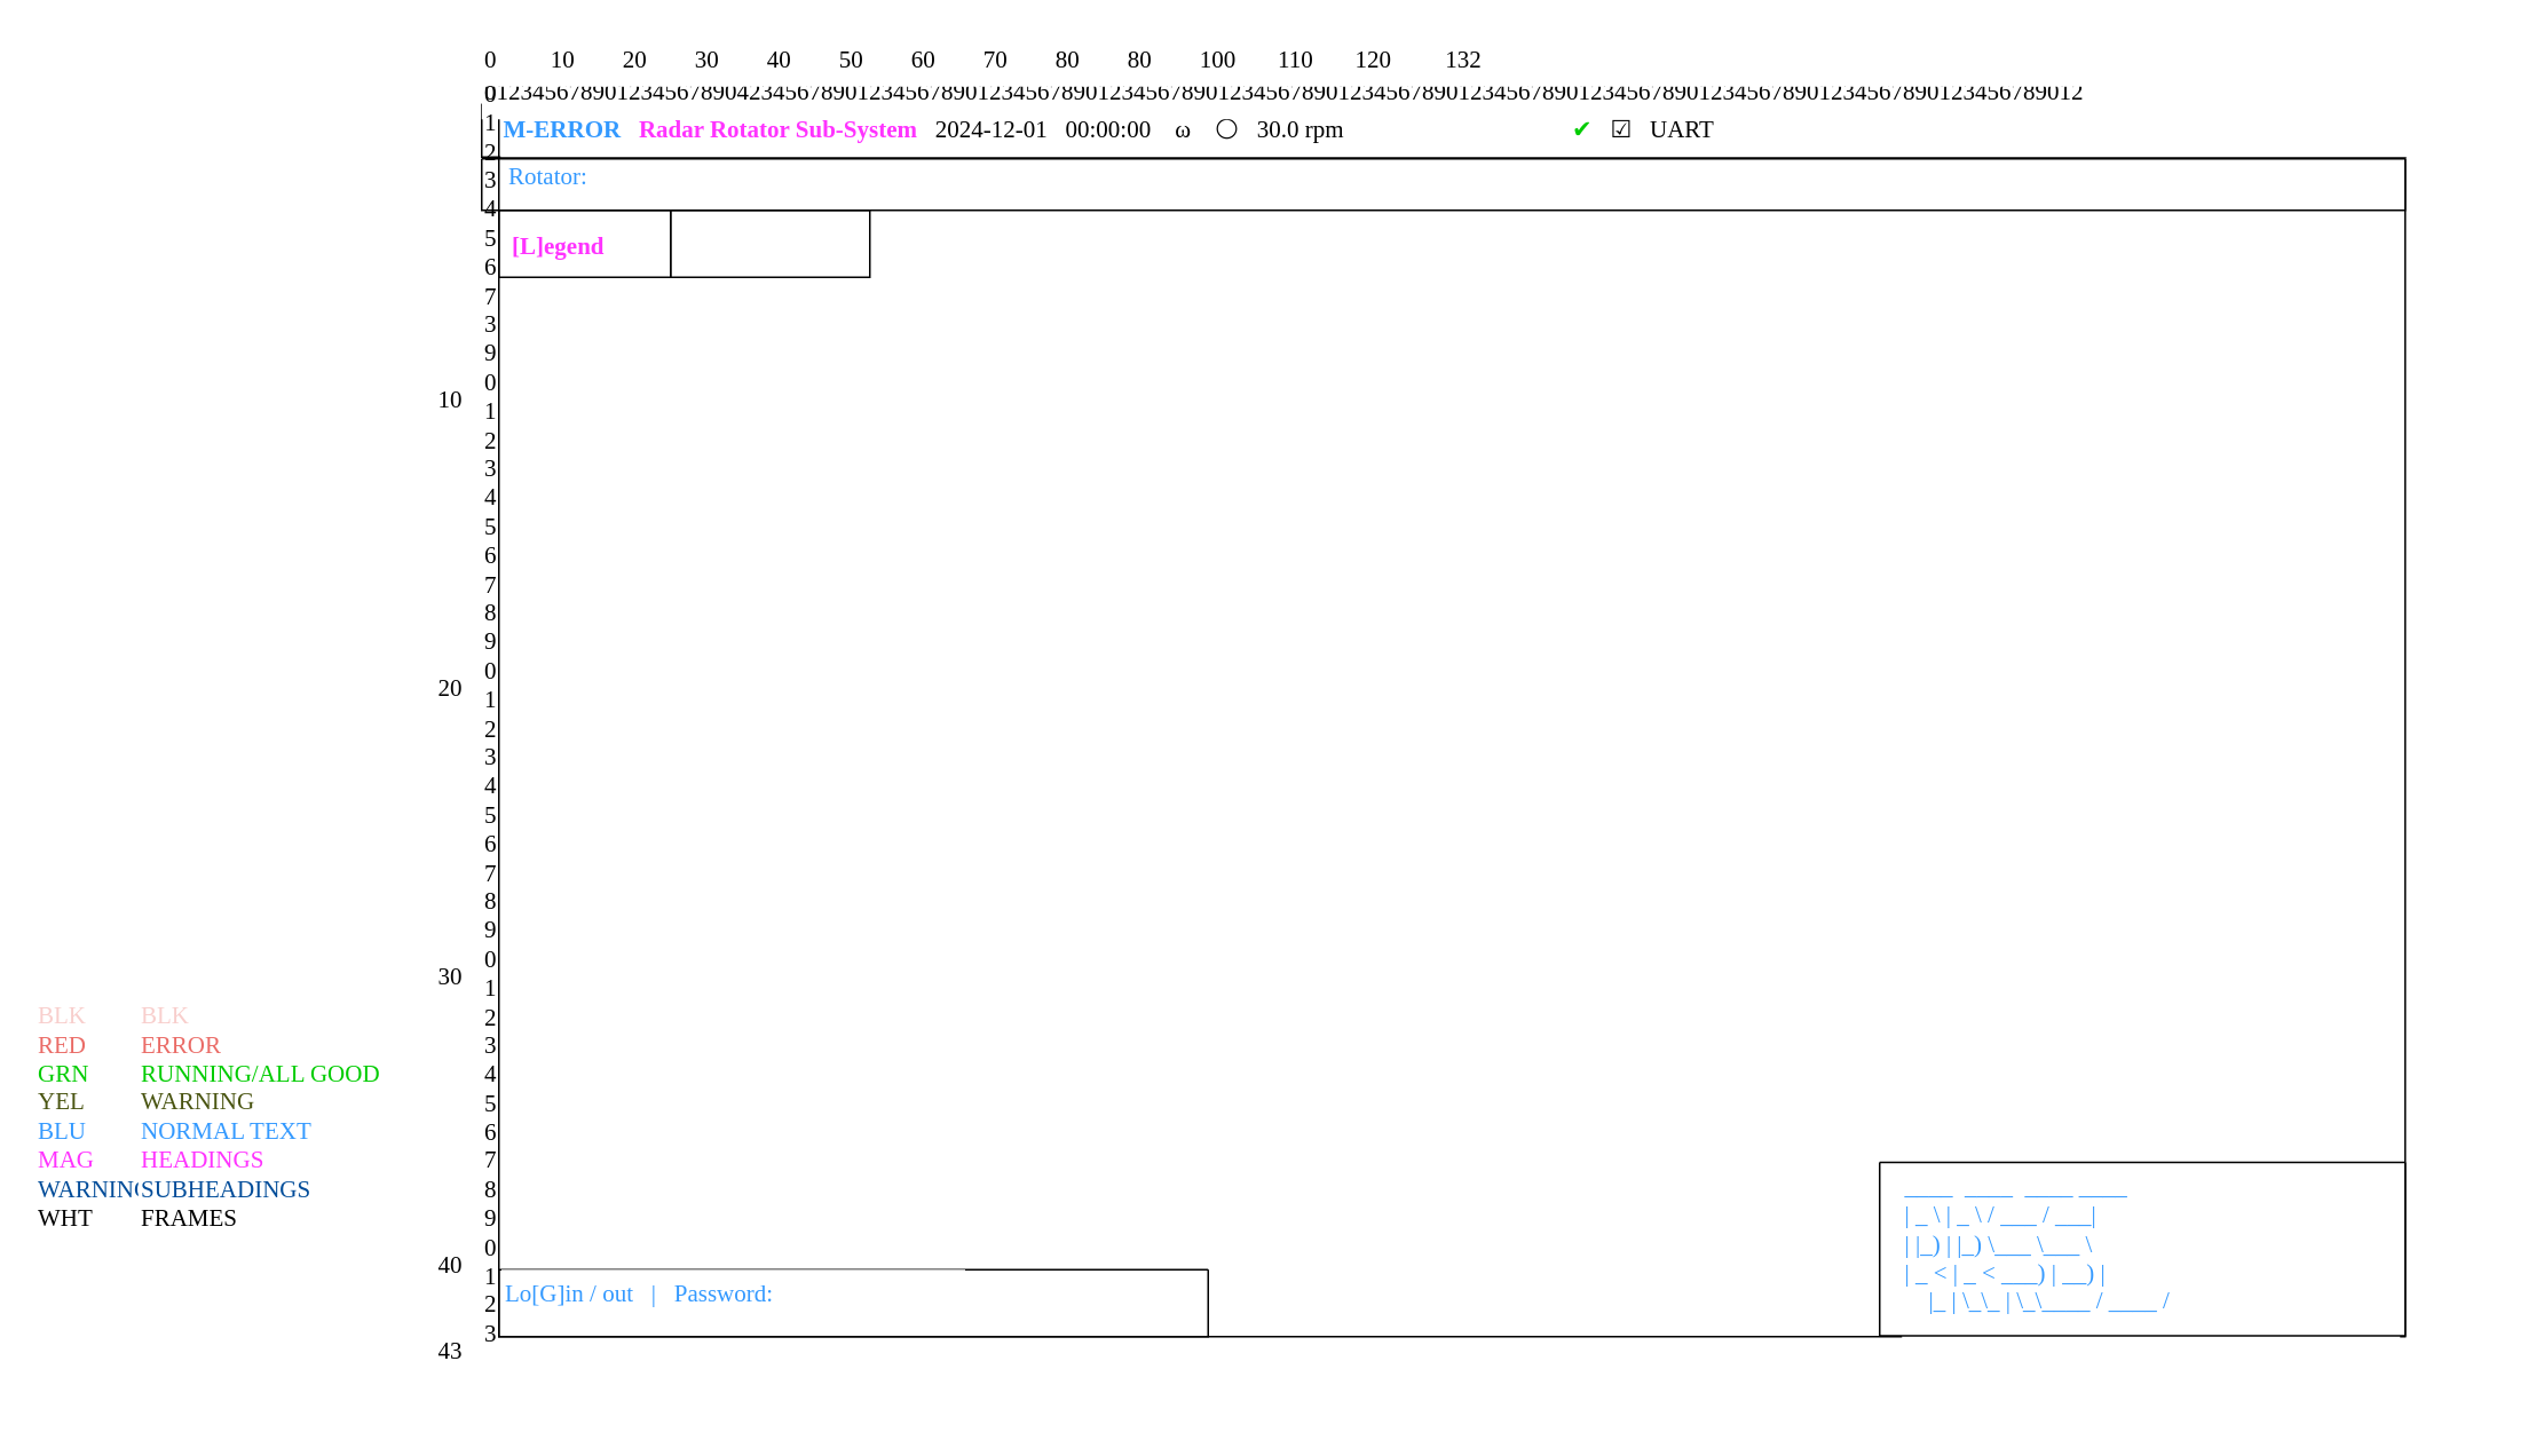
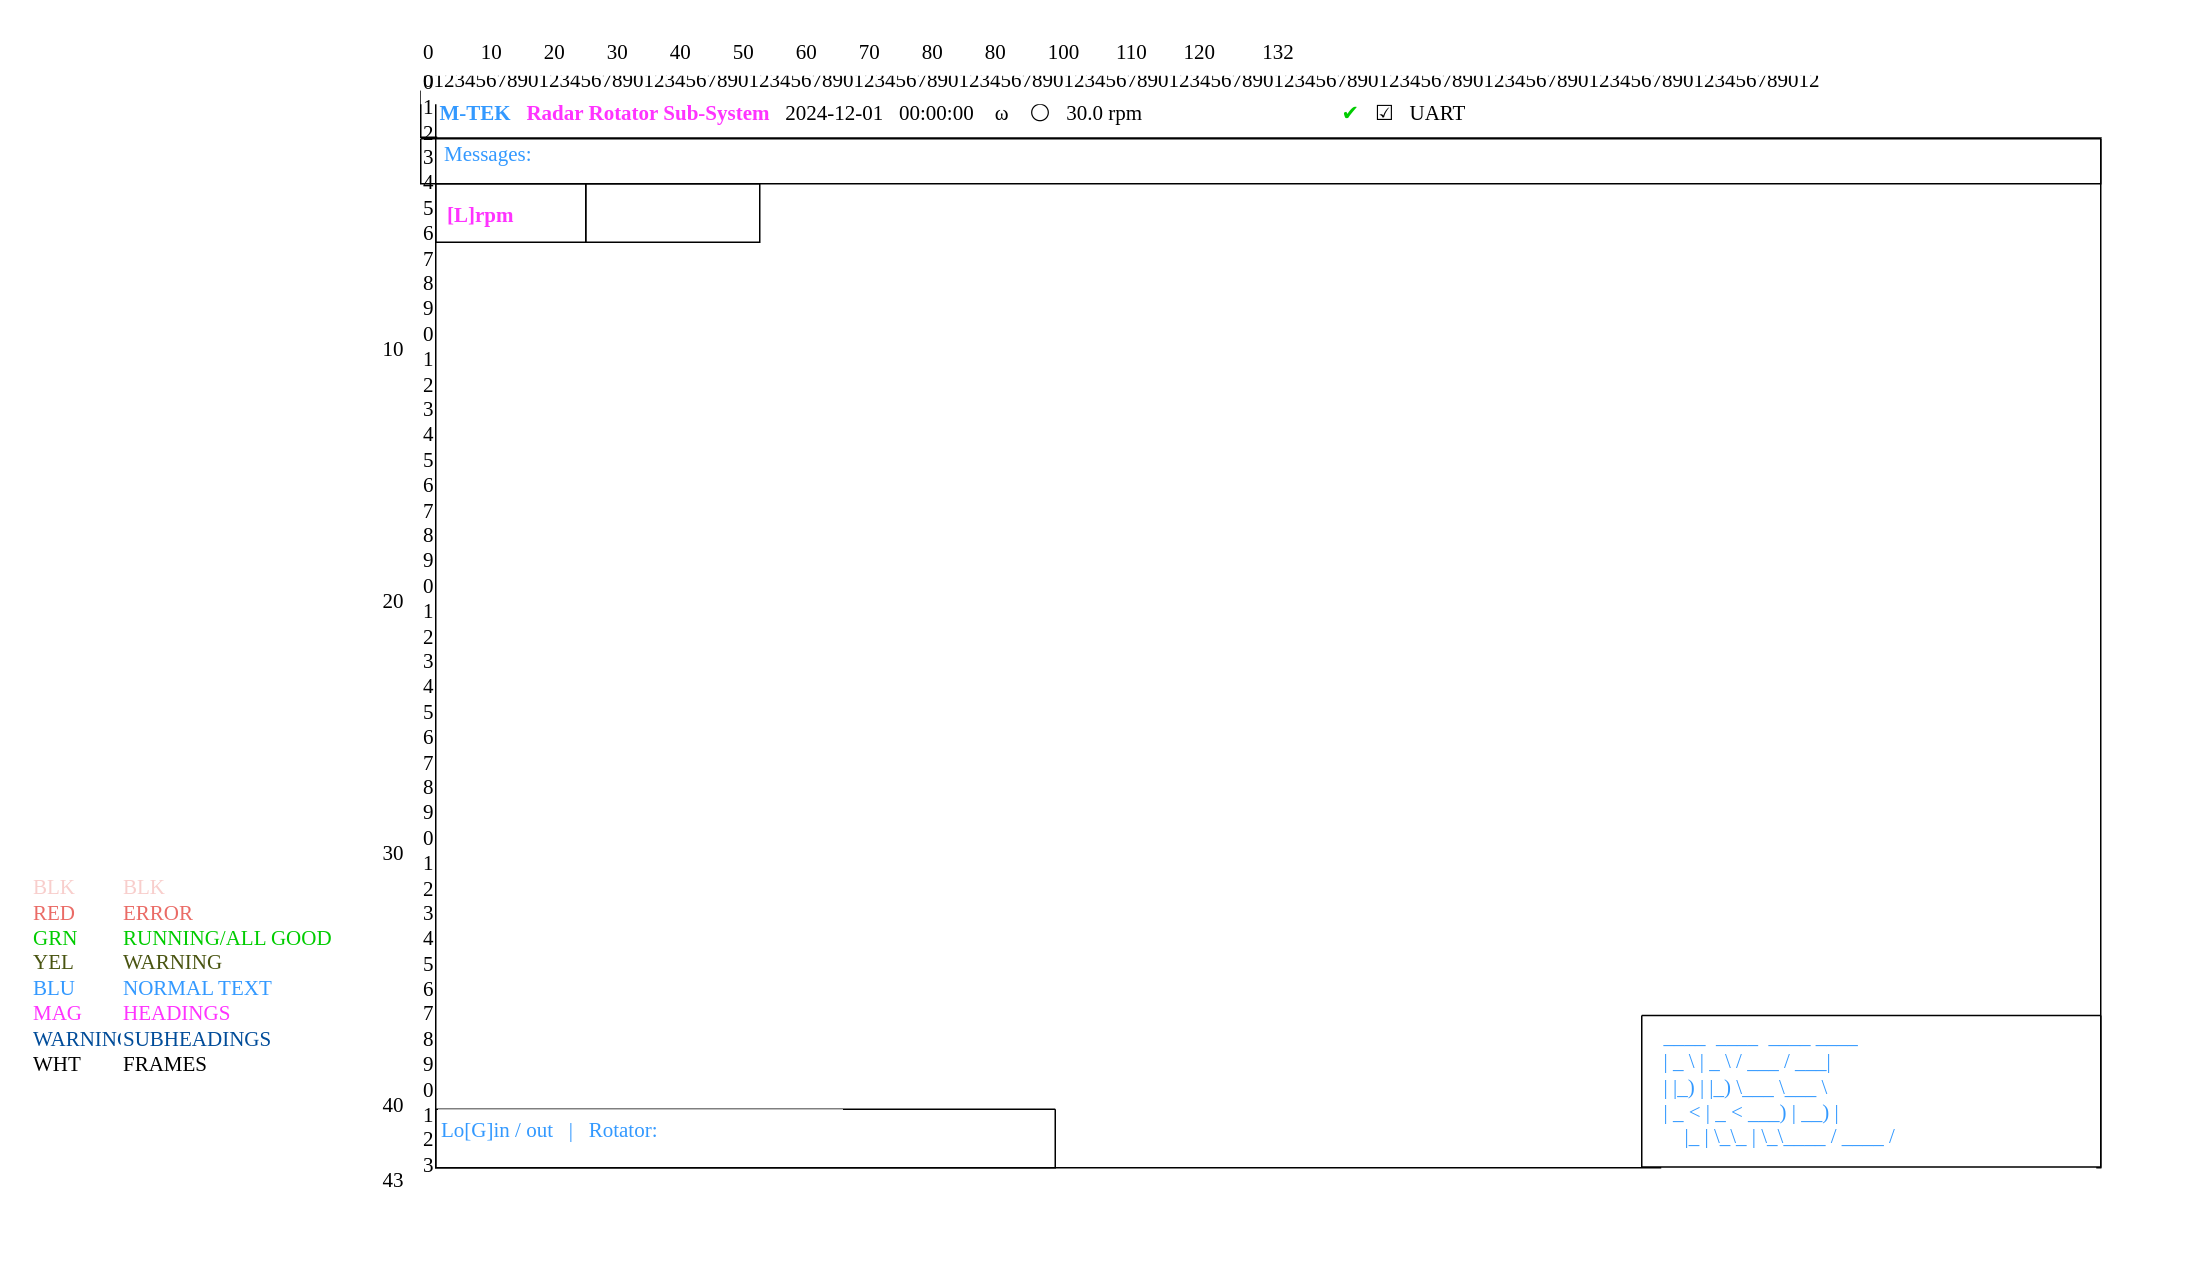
- <mxCell id="17" value="&lt;font&gt;0123456789012345678904234567890123456789012345678901234567890123456789012345678901234567890123456789012345678901234567890123456789012&lt;/font&gt;" style="text;html=1;align=left;verticalAlign=middle;resizable=0;points=[];autosize=1;strokeColor=none;fillColor=default;fontFamily=Lucida Console;fontSize=14;" parent="1" vertex="1"><mxGeometry x="280" y="39" width="1150" height="30" as="geometry" /></mxCell>
+ <mxCell id="17" value="&lt;font&gt;0123456789012345678901234567890123456789012345678901234567890123456789012345678901234567890123456789012345678901234567890123456789012&lt;/font&gt;" style="text;html=1;align=left;verticalAlign=middle;resizable=0;points=[];autosize=1;strokeColor=none;fillColor=default;fontFamily=Lucida Console;fontSize=14;" parent="1" vertex="1"><mxGeometry x="280" y="39" width="1150" height="30" as="geometry" /></mxCell>
- <mxCell id="6" value="&lt;font color=&quot;#3399ff&quot;&gt;&lt;b&gt;M-ERROR&lt;/b&gt;&amp;nbsp; &amp;nbsp;&lt;/font&gt;&lt;font color=&quot;#ff33ff&quot;&gt;&lt;b&gt;Radar Rotator Sub-System&amp;nbsp; &amp;nbsp;&lt;/b&gt;&lt;/font&gt;2024-12-01&amp;nbsp; &amp;nbsp;00:00:00&amp;nbsp; &amp;nbsp; ω&amp;nbsp;&amp;nbsp; &amp;nbsp;⚪&amp;nbsp; &amp;nbsp;30.0 rpm&amp;nbsp; &amp;nbsp; &amp;nbsp; &amp;nbsp; &amp;nbsp; &amp;nbsp; &amp;nbsp; &amp;nbsp; &amp;nbsp; &amp;nbsp; &amp;nbsp; &amp;nbsp; &amp;nbsp; &amp;nbsp; &amp;nbsp; &amp;nbsp; &amp;nbsp; &amp;nbsp; &amp;nbsp;&amp;nbsp;&lt;font color=&quot;#00cc00&quot;&gt;✔&amp;nbsp; &amp;nbsp;&lt;/font&gt;&lt;span style=&quot;background-color: initial;&quot;&gt;☑&amp;nbsp; &amp;nbsp;UART&lt;/span&gt;" style="text;html=1;align=left;verticalAlign=middle;resizable=0;points=[];autosize=1;strokeColor=none;fillColor=default;labelBackgroundColor=none;fontFamily=Lucida Console;fontSize=14;" parent="5" vertex="1"><mxGeometry x="11" y="1" width="1120" height="30" as="geometry" /></mxCell>
+ <mxCell id="6" value="&lt;font color=&quot;#3399ff&quot;&gt;&lt;b&gt;M-TEK&lt;/b&gt;&amp;nbsp; &amp;nbsp;&lt;/font&gt;&lt;font color=&quot;#ff33ff&quot;&gt;&lt;b&gt;Radar Rotator Sub-System&amp;nbsp; &amp;nbsp;&lt;/b&gt;&lt;/font&gt;2024-12-01&amp;nbsp; &amp;nbsp;00:00:00&amp;nbsp; &amp;nbsp; ω&amp;nbsp;&amp;nbsp; &amp;nbsp;⚪&amp;nbsp; &amp;nbsp;30.0 rpm&amp;nbsp; &amp;nbsp; &amp;nbsp; &amp;nbsp; &amp;nbsp; &amp;nbsp; &amp;nbsp; &amp;nbsp; &amp;nbsp; &amp;nbsp; &amp;nbsp; &amp;nbsp; &amp;nbsp; &amp;nbsp; &amp;nbsp; &amp;nbsp; &amp;nbsp; &amp;nbsp; &amp;nbsp;&amp;nbsp;&lt;font color=&quot;#00cc00&quot;&gt;✔&amp;nbsp; &amp;nbsp;&lt;/font&gt;&lt;span style=&quot;background-color: initial;&quot;&gt;☑&amp;nbsp; &amp;nbsp;UART&lt;/span&gt;" style="text;html=1;align=left;verticalAlign=middle;resizable=0;points=[];autosize=1;strokeColor=none;fillColor=default;labelBackgroundColor=none;fontFamily=Lucida Console;fontSize=14;" parent="5" vertex="1"><mxGeometry x="11" y="1" width="1120" height="30" as="geometry" /></mxCell>
- <mxCell id="3" value="&lt;font color=&quot;#3399ff&quot;&gt;Rotator:&lt;/font&gt;" style="text;html=1;align=left;verticalAlign=middle;resizable=0;points=[];autosize=1;strokeColor=none;fillColor=default;fontFamily=Lucida Console;fontSize=14;" parent="2" vertex="1"><mxGeometry x="4" y="30" width="100" height="30" as="geometry" /></mxCell>
+ <mxCell id="3" value="&lt;font color=&quot;#3399ff&quot;&gt;Messages:&lt;/font&gt;" style="text;html=1;align=left;verticalAlign=middle;resizable=0;points=[];autosize=1;strokeColor=none;fillColor=default;fontFamily=Lucida Console;fontSize=14;" parent="2" vertex="1"><mxGeometry x="4" y="30" width="100" height="30" as="geometry" /></mxCell>
- <mxCell id="14" value="&lt;b style=&quot;color: rgb(255, 51, 255);&quot;&gt;&lt;font&gt;[L]egend&lt;/font&gt;&lt;/b&gt;" style="text;html=1;align=left;verticalAlign=middle;resizable=0;points=[];autosize=1;strokeColor=none;fillColor=default;fontFamily=Lucida Console;fontSize=14;" parent="12" vertex="1"><mxGeometry x="6" y="7" width="90" height="30" as="geometry" /></mxCell>
+ <mxCell id="14" value="&lt;b style=&quot;color: rgb(255, 51, 255);&quot;&gt;&lt;font&gt;[L]rpm&lt;/font&gt;&lt;/b&gt;" style="text;html=1;align=left;verticalAlign=middle;resizable=0;points=[];autosize=1;strokeColor=none;fillColor=default;fontFamily=Lucida Console;fontSize=14;" parent="12" vertex="1"><mxGeometry x="6" y="7" width="90" height="30" as="geometry" /></mxCell>
- <mxCell id="20" value="0&lt;div&gt;1&lt;/div&gt;&lt;div&gt;2&lt;/div&gt;&lt;div&gt;3&lt;/div&gt;&lt;div&gt;4&lt;/div&gt;&lt;div&gt;5&lt;/div&gt;&lt;div&gt;6&lt;/div&gt;&lt;div&gt;7&lt;/div&gt;&lt;div&gt;3&lt;/div&gt;&lt;div&gt;9&lt;/div&gt;&lt;div&gt;0&lt;/div&gt;&lt;div&gt;1&lt;/div&gt;&lt;div&gt;2&lt;/div&gt;&lt;div&gt;3&lt;/div&gt;&lt;div&gt;4&lt;/div&gt;&lt;div&gt;5&lt;/div&gt;&lt;div&gt;6&lt;/div&gt;&lt;div&gt;7&lt;/div&gt;&lt;div&gt;8&lt;/div&gt;&lt;div&gt;9&lt;/div&gt;&lt;div&gt;0&lt;/div&gt;&lt;div&gt;1&lt;/div&gt;&lt;div&gt;2&lt;/div&gt;&lt;div&gt;3&lt;/div&gt;&lt;div&gt;4&lt;/div&gt;&lt;div&gt;5&lt;/div&gt;&lt;div&gt;6&lt;/div&gt;&lt;div&gt;7&lt;/div&gt;&lt;div&gt;8&lt;/div&gt;&lt;div&gt;9&lt;/div&gt;&lt;div&gt;0&lt;/div&gt;&lt;div&gt;1&lt;/div&gt;&lt;div&gt;2&lt;/div&gt;&lt;div&gt;3&lt;/div&gt;&lt;div&gt;4&lt;/div&gt;&lt;div&gt;5&lt;/div&gt;&lt;div&gt;6&lt;/div&gt;&lt;div&gt;7&lt;/div&gt;&lt;div&gt;8&lt;/div&gt;&lt;div&gt;9&lt;/div&gt;&lt;div&gt;0&lt;/div&gt;&lt;div&gt;1&lt;/div&gt;&lt;div&gt;2&lt;/div&gt;&lt;div&gt;3&lt;/div&gt;&lt;div&gt;&lt;br&gt;&lt;/div&gt;&lt;div&gt;&lt;br&gt;&lt;/div&gt;" style="text;whiteSpace=wrap;html=1;fontFamily=Lucida Console;fontSize=14;" parent="1" vertex="1"><mxGeometry x="280" y="40" width="24" height="240" as="geometry" /></mxCell>
+ <mxCell id="20" value="0&lt;div&gt;1&lt;/div&gt;&lt;div&gt;2&lt;/div&gt;&lt;div&gt;3&lt;/div&gt;&lt;div&gt;4&lt;/div&gt;&lt;div&gt;5&lt;/div&gt;&lt;div&gt;6&lt;/div&gt;&lt;div&gt;7&lt;/div&gt;&lt;div&gt;8&lt;/div&gt;&lt;div&gt;9&lt;/div&gt;&lt;div&gt;0&lt;/div&gt;&lt;div&gt;1&lt;/div&gt;&lt;div&gt;2&lt;/div&gt;&lt;div&gt;3&lt;/div&gt;&lt;div&gt;4&lt;/div&gt;&lt;div&gt;5&lt;/div&gt;&lt;div&gt;6&lt;/div&gt;&lt;div&gt;7&lt;/div&gt;&lt;div&gt;8&lt;/div&gt;&lt;div&gt;9&lt;/div&gt;&lt;div&gt;0&lt;/div&gt;&lt;div&gt;1&lt;/div&gt;&lt;div&gt;2&lt;/div&gt;&lt;div&gt;3&lt;/div&gt;&lt;div&gt;4&lt;/div&gt;&lt;div&gt;5&lt;/div&gt;&lt;div&gt;6&lt;/div&gt;&lt;div&gt;7&lt;/div&gt;&lt;div&gt;8&lt;/div&gt;&lt;div&gt;9&lt;/div&gt;&lt;div&gt;0&lt;/div&gt;&lt;div&gt;1&lt;/div&gt;&lt;div&gt;2&lt;/div&gt;&lt;div&gt;3&lt;/div&gt;&lt;div&gt;4&lt;/div&gt;&lt;div&gt;5&lt;/div&gt;&lt;div&gt;6&lt;/div&gt;&lt;div&gt;7&lt;/div&gt;&lt;div&gt;8&lt;/div&gt;&lt;div&gt;9&lt;/div&gt;&lt;div&gt;0&lt;/div&gt;&lt;div&gt;1&lt;/div&gt;&lt;div&gt;2&lt;/div&gt;&lt;div&gt;3&lt;/div&gt;&lt;div&gt;&lt;br&gt;&lt;/div&gt;&lt;div&gt;&lt;br&gt;&lt;/div&gt;" style="text;whiteSpace=wrap;html=1;fontFamily=Lucida Console;fontSize=14;" parent="1" vertex="1"><mxGeometry x="280" y="40" width="24" height="240" as="geometry" /></mxCell>
- <mxCell id="11" value="&lt;span style=&quot;color: rgb(51, 153, 255);&quot;&gt;Lo[G]in / out&amp;nbsp; &amp;nbsp;|&amp;nbsp; &amp;nbsp;&lt;/span&gt;&lt;span style=&quot;color: rgb(51, 153, 255); background-color: initial;&quot;&gt;Password:&lt;/span&gt;" style="text;html=1;align=left;verticalAlign=middle;resizable=0;points=[];autosize=1;strokeColor=none;fillColor=default;fontFamily=Lucida Console;fontSize=14;" parent="10" vertex="1"><mxGeometry x="1.5" width="270" height="30" as="geometry" /></mxCell>
+ <mxCell id="11" value="&lt;span style=&quot;color: rgb(51, 153, 255);&quot;&gt;Lo[G]in / out&amp;nbsp; &amp;nbsp;|&amp;nbsp; &amp;nbsp;&lt;/span&gt;&lt;span style=&quot;color: rgb(51, 153, 255); background-color: initial;&quot;&gt;Rotator:&lt;/span&gt;" style="text;html=1;align=left;verticalAlign=middle;resizable=0;points=[];autosize=1;strokeColor=none;fillColor=default;fontFamily=Lucida Console;fontSize=14;" parent="10" vertex="1"><mxGeometry x="1.5" width="270" height="30" as="geometry" /></mxCell>
